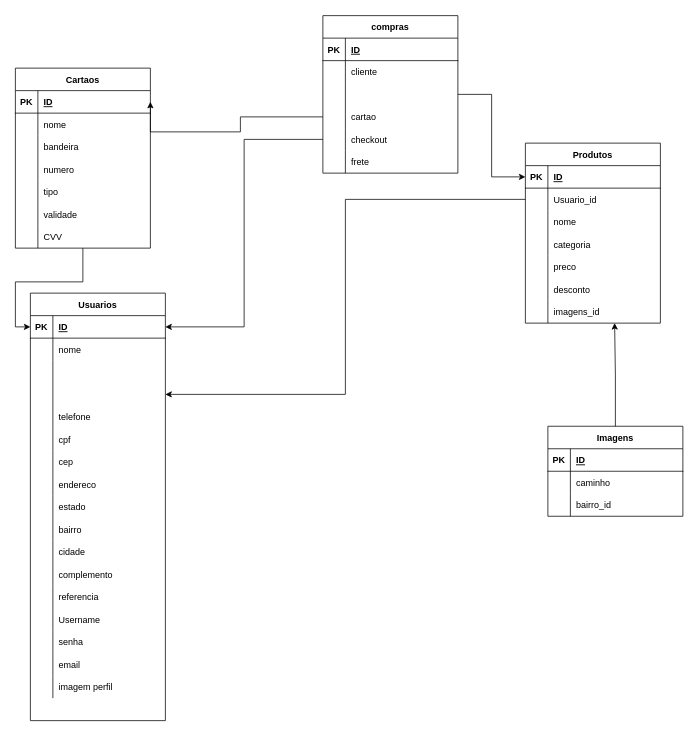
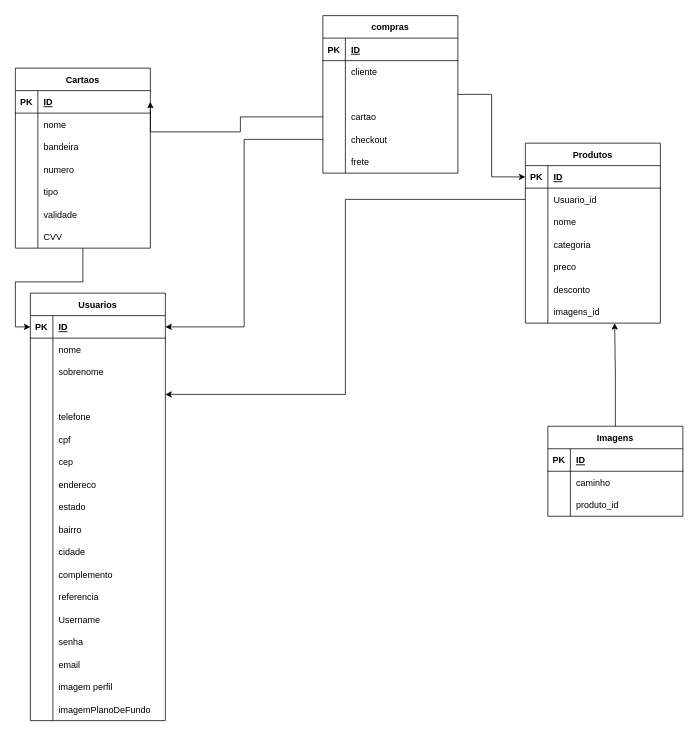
+ <mxCell id="51" value="sobrenome" style="shape=partialRectangle;connectable=0;fillColor=none;top=0;left=0;bottom=0;right=0;align=left;spacingLeft=6;overflow=hidden;" parent="49" vertex="1"><mxGeometry x="30" width="150" height="30" as="geometry"><mxRectangle width="150" height="30" as="alternateBounds" /></mxGeometry></mxCell>
- <mxCell id="132" value="bairro_id" style="shape=partialRectangle;connectable=0;fillColor=none;top=0;left=0;bottom=0;right=0;align=left;spacingLeft=6;overflow=hidden;" parent="130" vertex="1"><mxGeometry x="30" width="150" height="30" as="geometry"><mxRectangle width="150" height="30" as="alternateBounds" /></mxGeometry></mxCell>
+ <mxCell id="132" value="produto_id" style="shape=partialRectangle;connectable=0;fillColor=none;top=0;left=0;bottom=0;right=0;align=left;spacingLeft=6;overflow=hidden;" parent="130" vertex="1"><mxGeometry x="30" width="150" height="30" as="geometry"><mxRectangle width="150" height="30" as="alternateBounds" /></mxGeometry></mxCell>
+ <mxCell id="95" value="imagemPlanoDeFundo" style="shape=partialRectangle;connectable=0;fillColor=none;top=0;left=0;bottom=0;right=0;align=left;spacingLeft=6;overflow=hidden;" parent="93" vertex="1"><mxGeometry x="30" width="150" height="30" as="geometry"><mxRectangle width="150" height="30" as="alternateBounds" /></mxGeometry></mxCell>
